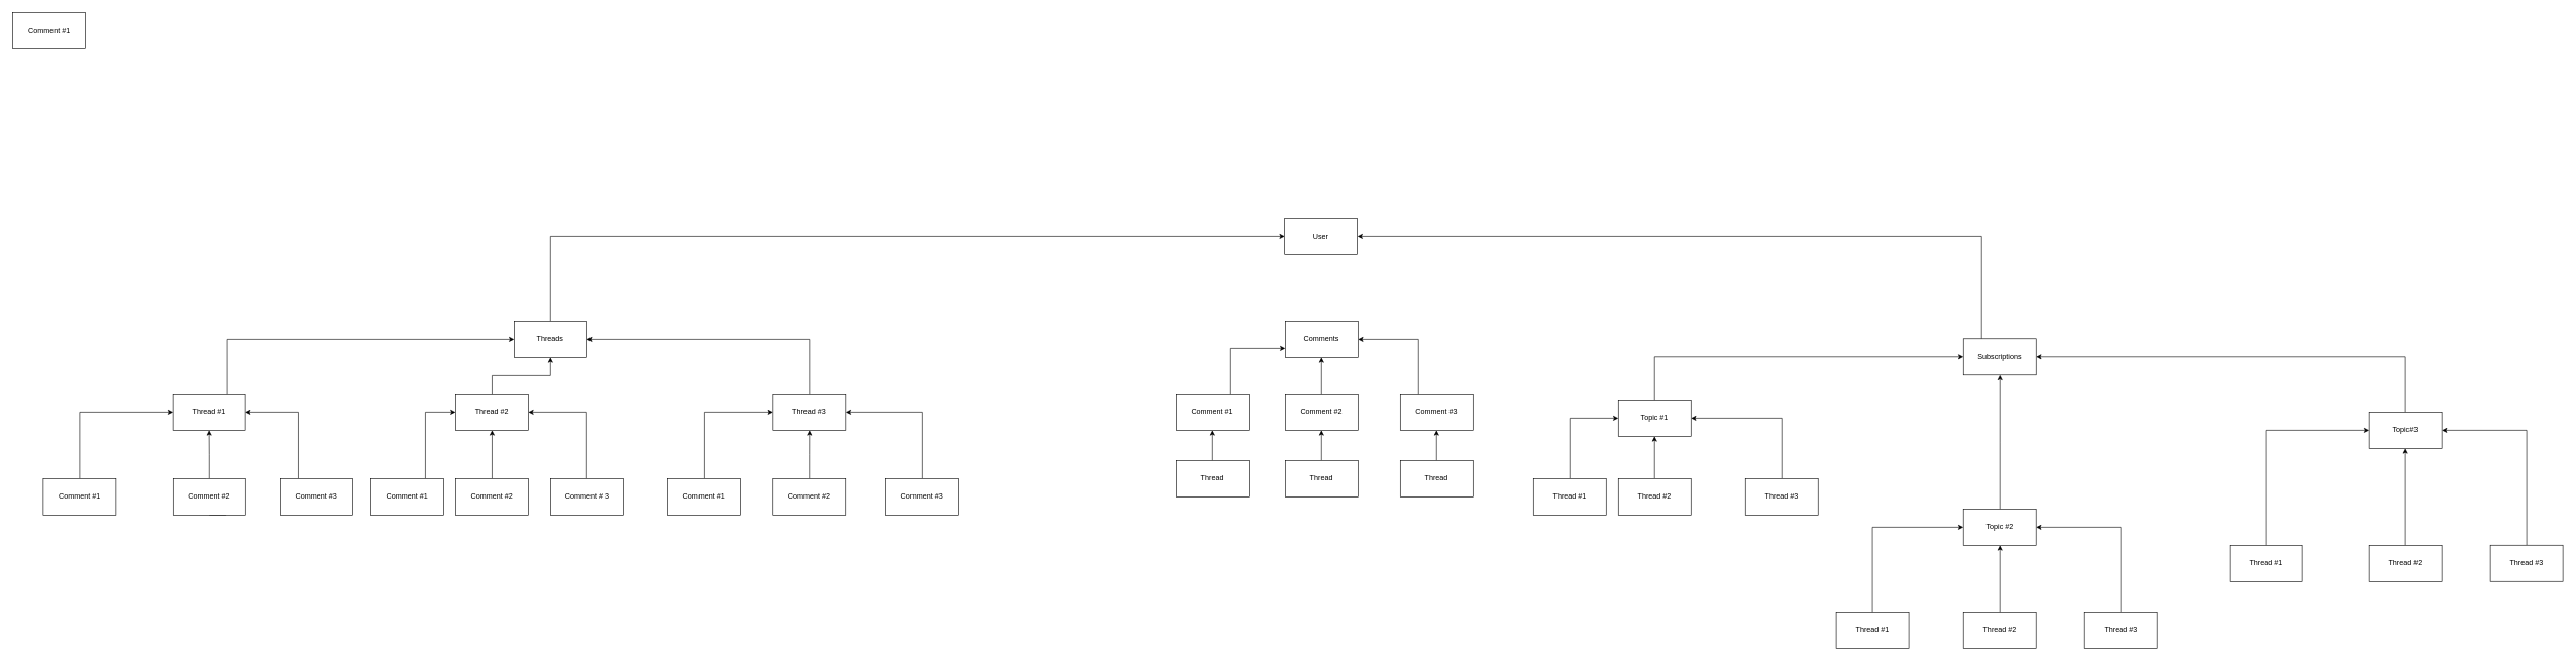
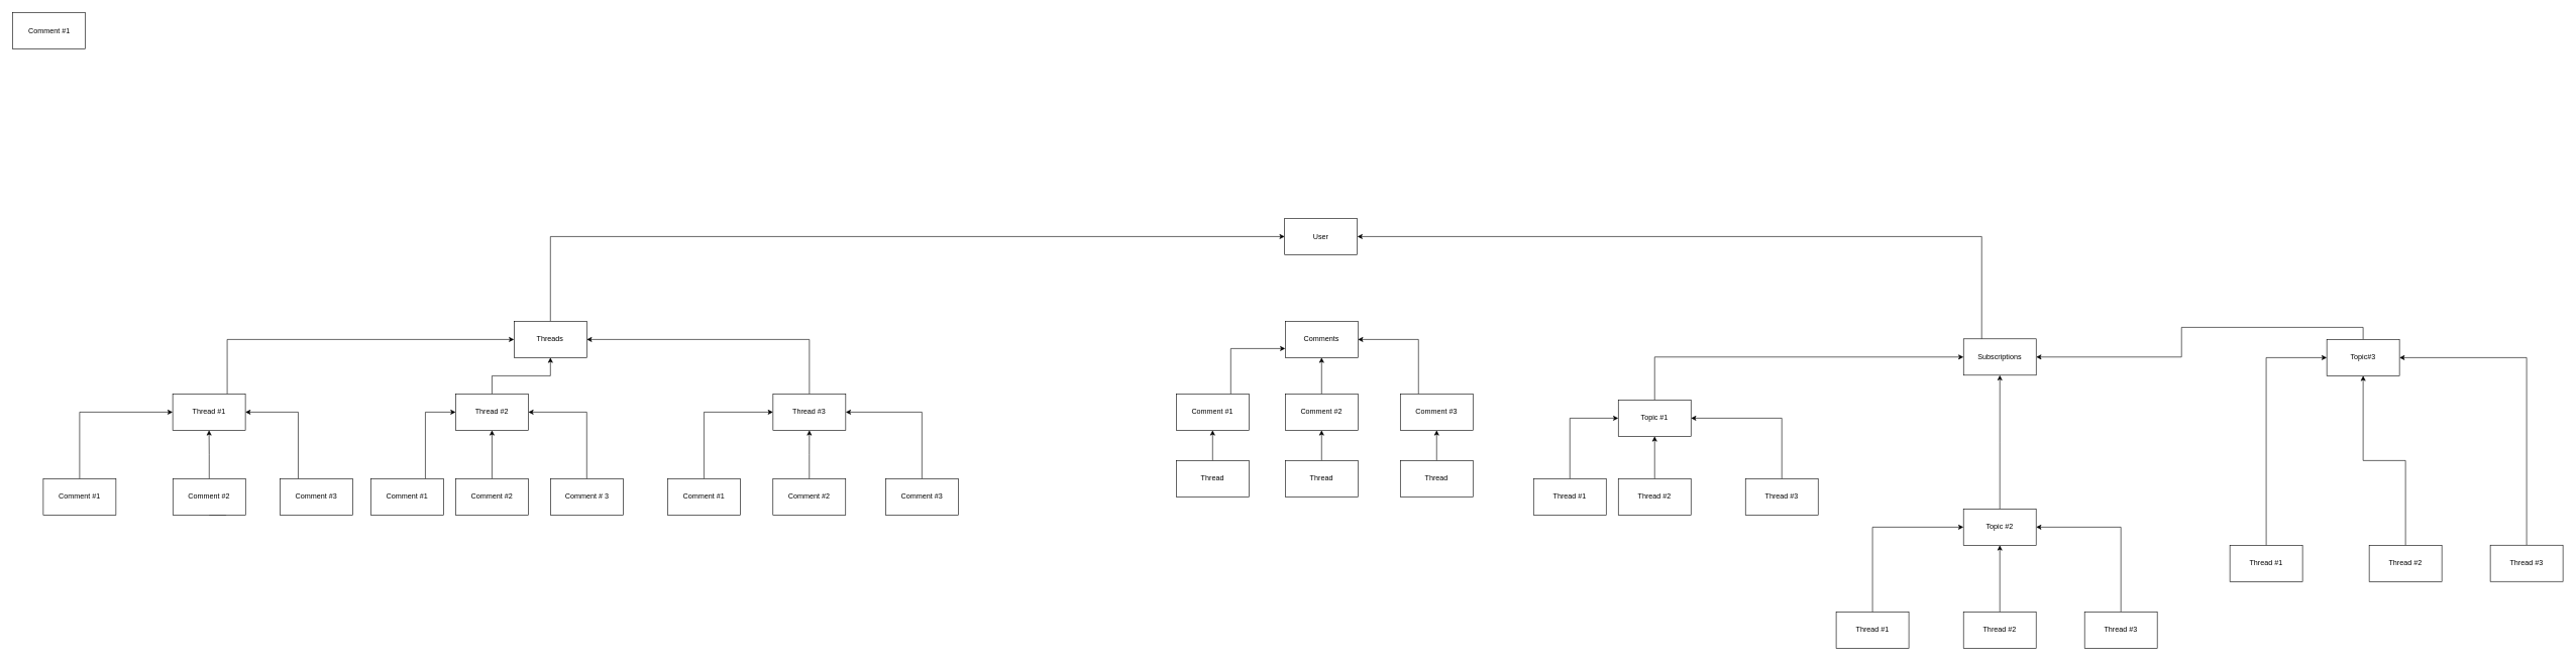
- <mxCell id="11" value="Topic#3" style="rounded=0;whiteSpace=wrap;html=1;" vertex="1" parent="1"><mxGeometry x="3912" y="680" width="120" height="60" as="geometry" /></mxCell>
+ <mxCell id="11" value="Topic#3" style="rounded=0;whiteSpace=wrap;html=1;" vertex="1" parent="1"><mxGeometry x="3842" y="560" width="120" height="60" as="geometry" /></mxCell>
